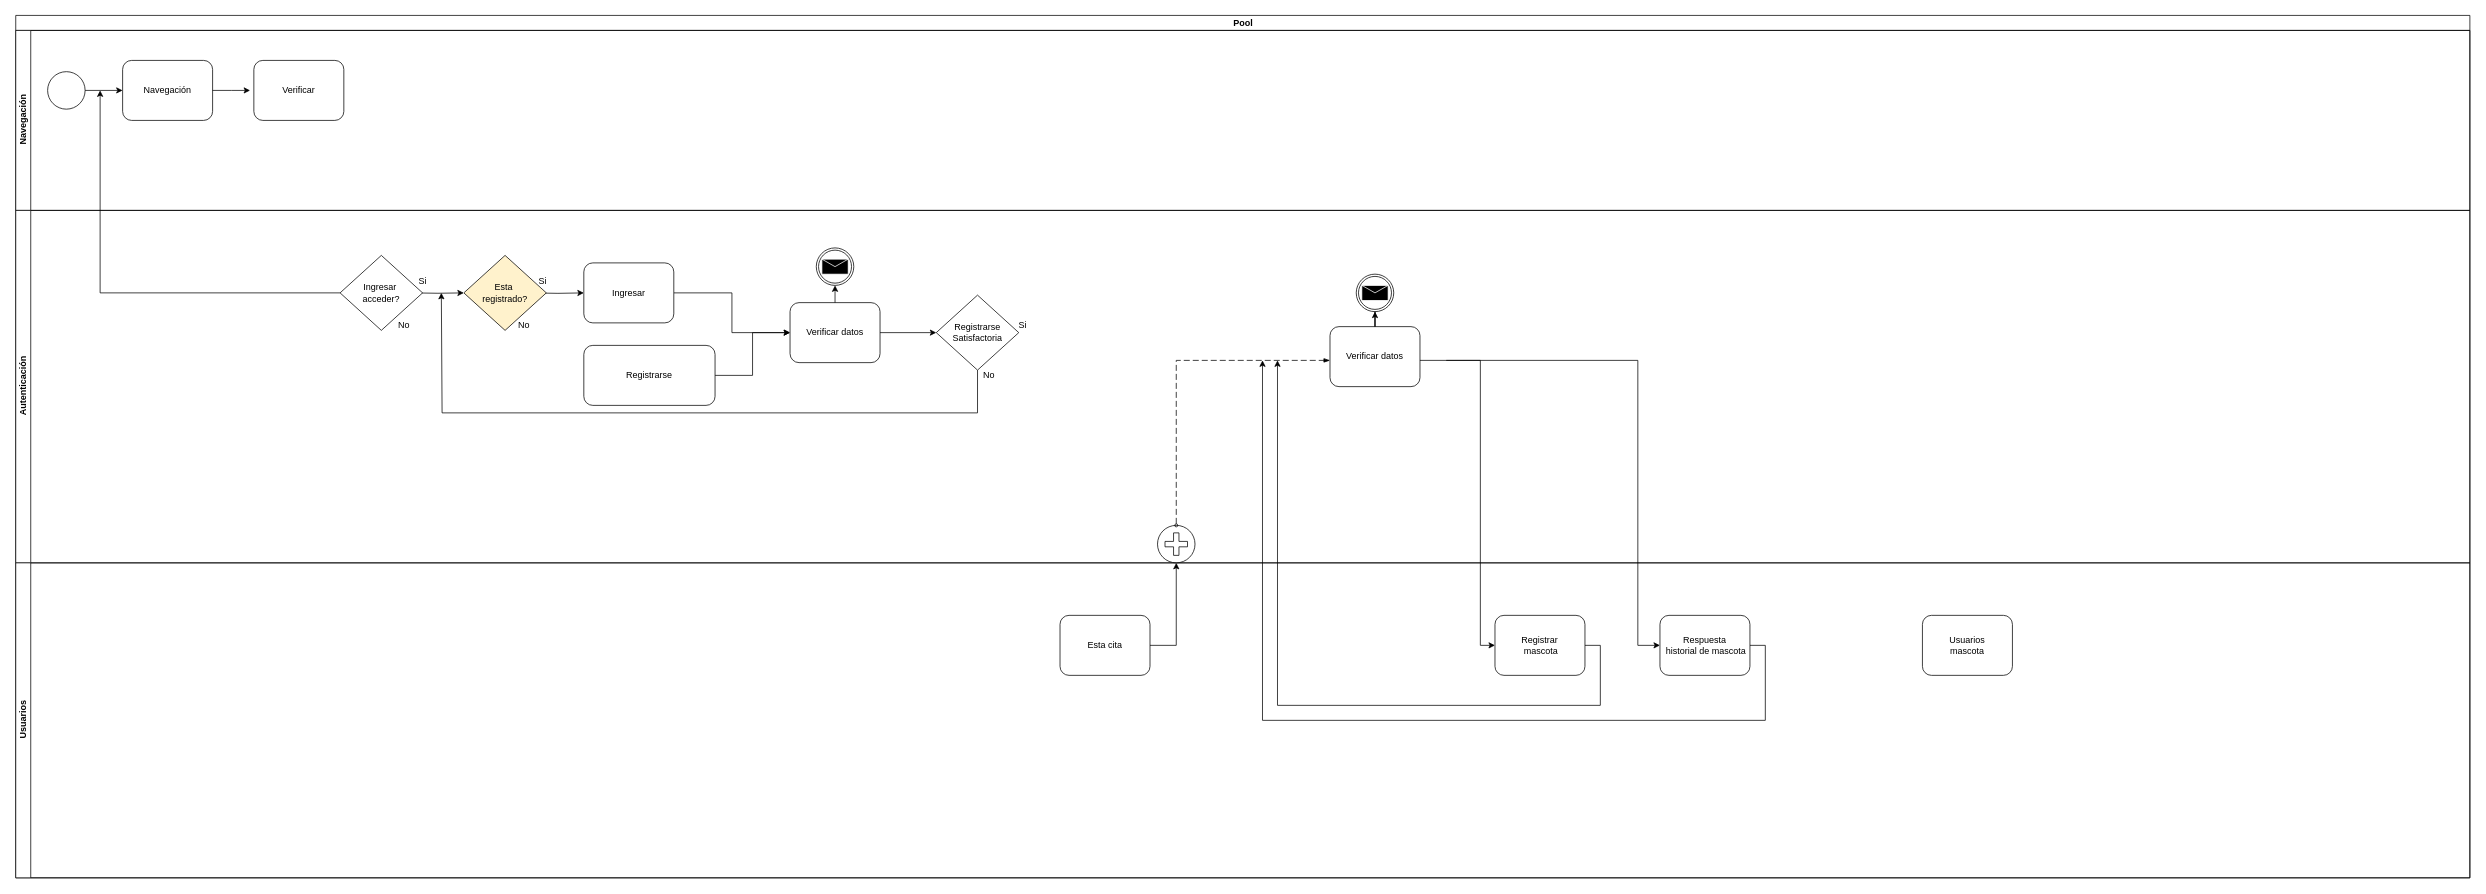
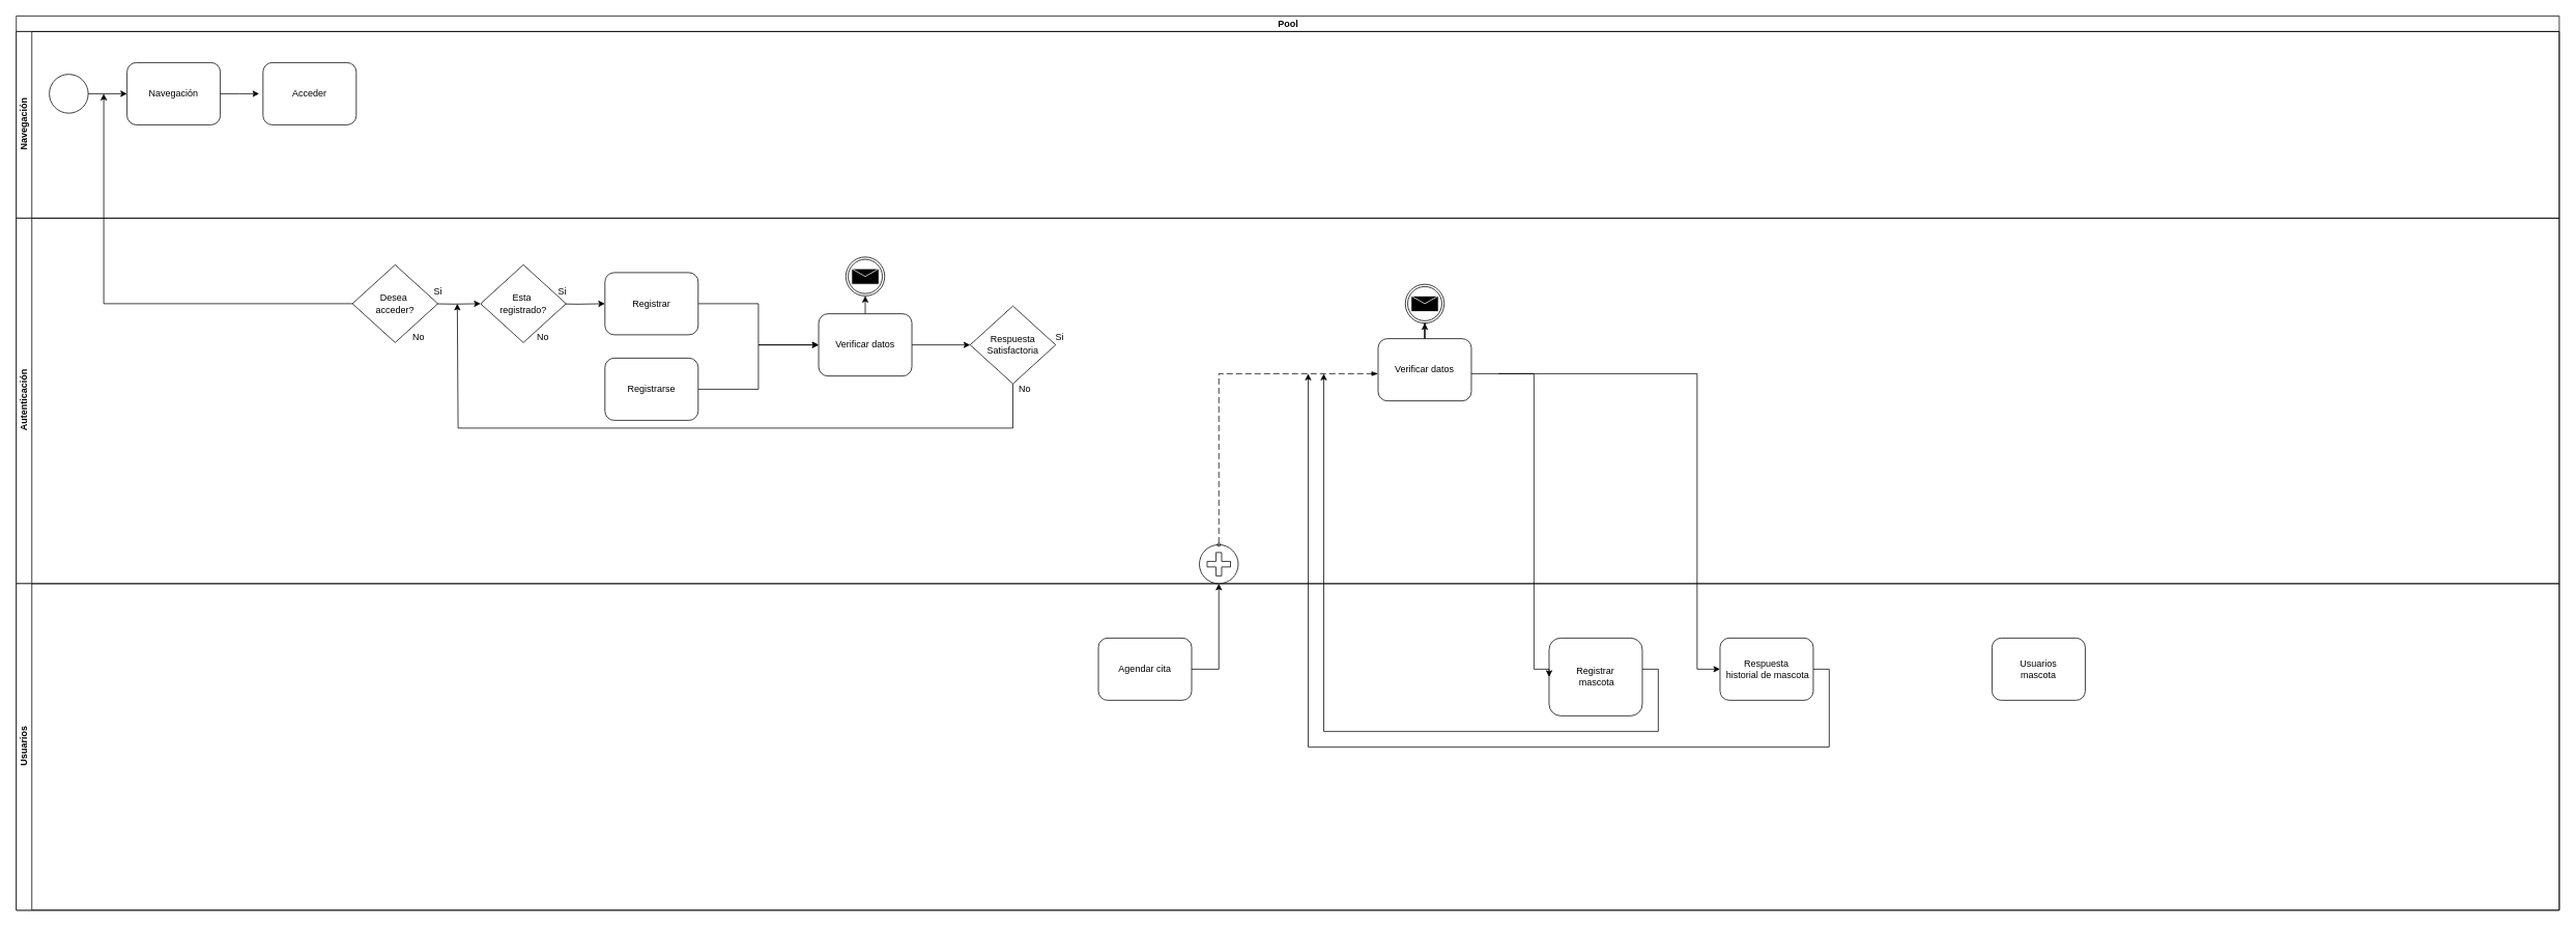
- <mxCell id="7" value="Verificar" style="shape=ext;rounded=1;html=1;whiteSpace=wrap;" parent="1" vertex="1"><mxGeometry x="338" y="80" width="120" height="80" as="geometry" /></mxCell>
+ <mxCell id="7" value="Acceder" style="shape=ext;rounded=1;html=1;whiteSpace=wrap;" parent="1" vertex="1"><mxGeometry x="338" y="80" width="120" height="80" as="geometry" /></mxCell>
- <mxCell id="24" value="Ingresar&amp;nbsp;&lt;div&gt;acceder?&lt;/div&gt;" style="rhombus;whiteSpace=wrap;html=1;" parent="10" vertex="1"><mxGeometry x="432.5" y="60" width="110" height="100" as="geometry" /></mxCell>
+ <mxCell id="24" value="Desea&amp;nbsp;&lt;div&gt;acceder?&lt;/div&gt;" style="rhombus;whiteSpace=wrap;html=1;" parent="10" vertex="1"><mxGeometry x="432.5" y="60" width="110" height="100" as="geometry" /></mxCell>
- <mxCell id="23" value="Esta&amp;nbsp;&lt;div&gt;registrado?&lt;/div&gt;" style="rhombus;whiteSpace=wrap;html=1;fillColor=#fff2cc;" parent="10" vertex="1"><mxGeometry x="597.5" y="60" width="110" height="100" as="geometry" /></mxCell>
+ <mxCell id="23" value="Esta&amp;nbsp;&lt;div&gt;registrado?&lt;/div&gt;" style="rhombus;whiteSpace=wrap;html=1;" parent="10" vertex="1"><mxGeometry x="597.5" y="60" width="110" height="100" as="geometry" /></mxCell>
- <mxCell id="12" value="Ingresar" style="html=1;whiteSpace=wrap;rounded=1;" parent="10" vertex="1"><mxGeometry x="757.5" y="70" width="120" height="80" as="geometry" /></mxCell>
+ <mxCell id="12" value="Registrar" style="html=1;whiteSpace=wrap;rounded=1;" parent="10" vertex="1"><mxGeometry x="757.5" y="70" width="120" height="80" as="geometry" /></mxCell>
- <mxCell id="22" value="Registrarse&lt;div&gt;Satisfactoria&lt;/div&gt;" style="rhombus;whiteSpace=wrap;html=1;" parent="10" vertex="1"><mxGeometry x="1227.5" y="113" width="110" height="100" as="geometry" /></mxCell>
+ <mxCell id="22" value="Respuesta&lt;div&gt;Satisfactoria&lt;/div&gt;" style="rhombus;whiteSpace=wrap;html=1;" parent="10" vertex="1"><mxGeometry x="1227.5" y="113" width="110" height="100" as="geometry" /></mxCell>
- <mxCell id="17" value="Registrarse" style="html=1;whiteSpace=wrap;rounded=1;" parent="10" vertex="1"><mxGeometry x="757.5" y="180" width="175" height="80" as="geometry" /></mxCell>
+ <mxCell id="17" value="Registrarse" style="html=1;whiteSpace=wrap;rounded=1;" parent="10" vertex="1"><mxGeometry x="757.5" y="180" width="120" height="80" as="geometry" /></mxCell>
- <mxCell id="37" value="Esta cita" style="html=1;whiteSpace=wrap;rounded=1;fillColor=light-dark(#FFFFFF,#009999);" parent="36" vertex="1"><mxGeometry x="1392.5" y="70" width="120" height="80" as="geometry" /></mxCell>
+ <mxCell id="37" value="Agendar cita" style="html=1;whiteSpace=wrap;rounded=1;fillColor=light-dark(#FFFFFF,#009999);" parent="36" vertex="1"><mxGeometry x="1392.5" y="70" width="120" height="80" as="geometry" /></mxCell>
- <mxCell id="39" value="Registrar&lt;div&gt;&amp;nbsp;mascota&lt;/div&gt;" style="html=1;whiteSpace=wrap;rounded=1;fillColor=light-dark(#FFFFFF,#00994D);" vertex="1" parent="36"><mxGeometry x="1972.5" y="70" width="120" height="80" as="geometry" /></mxCell>
+ <mxCell id="39" value="Registrar&lt;div&gt;&amp;nbsp;mascota&lt;/div&gt;" style="html=1;whiteSpace=wrap;rounded=1;fillColor=light-dark(#FFFFFF,#00994D);" vertex="1" parent="36"><mxGeometry x="1972.5" y="70" width="120" height="100" as="geometry" /></mxCell>
